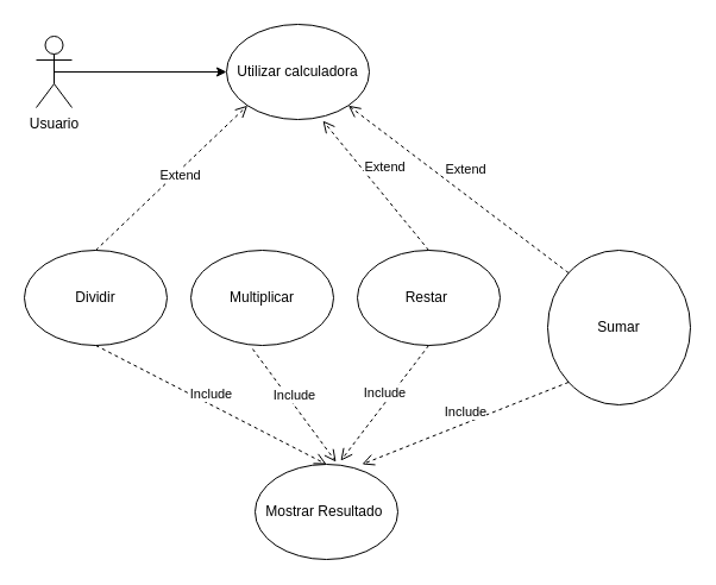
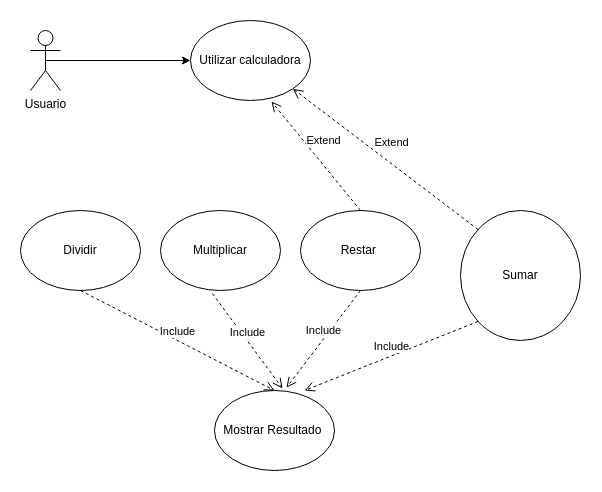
- <mxCell id="11" value="Extend" style="html=1;verticalAlign=bottom;endArrow=open;dashed=1;endSize=8;rounded=0;exitX=0.5;exitY=0;exitDx=0;exitDy=0;entryX=0;entryY=1;entryDx=0;entryDy=0;" edge="1" parent="1" source="8" target="3"><mxGeometry y="-10" relative="1" as="geometry"><mxPoint x="380" y="-30" as="sourcePoint" /><mxPoint x="292.426" y="71.716" as="targetPoint" /><Array as="points" /><mxPoint as="offset" /></mxGeometry></mxCell>
